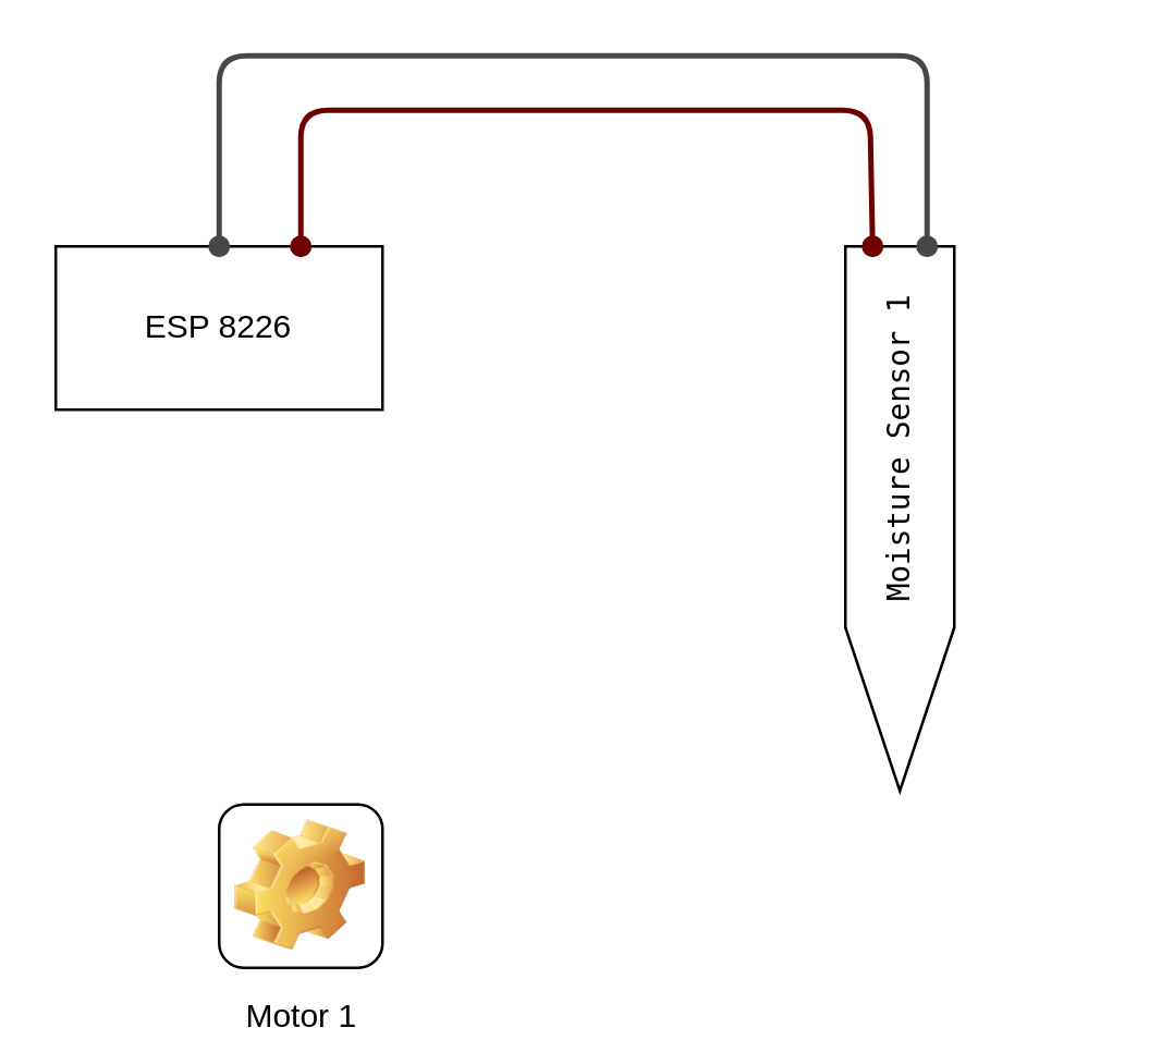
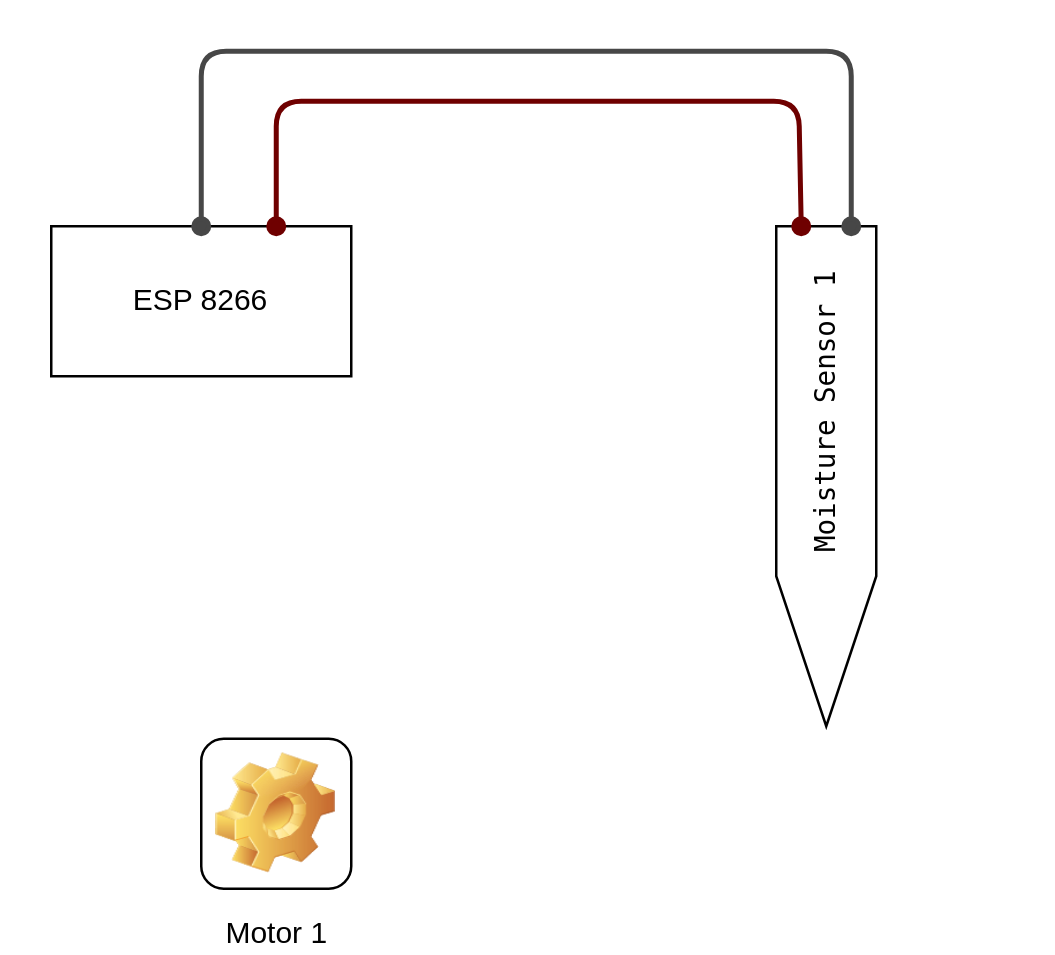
- <mxCell id="2" value="ESP 8226" style="rounded=0;whiteSpace=wrap;html=1;" vertex="1" parent="1"><mxGeometry x="20" y="90" width="120" height="60" as="geometry" /></mxCell>
+ <mxCell id="2" value="ESP 8266" style="rounded=0;whiteSpace=wrap;html=1;" vertex="1" parent="1"><mxGeometry x="20" y="90" width="120" height="60" as="geometry" /></mxCell>
